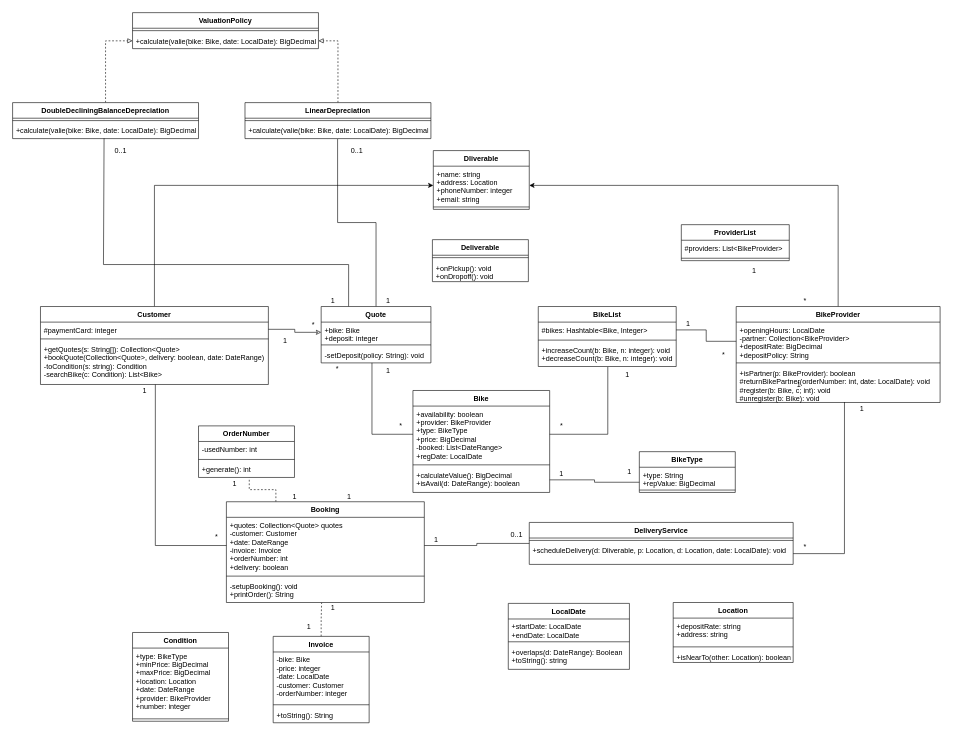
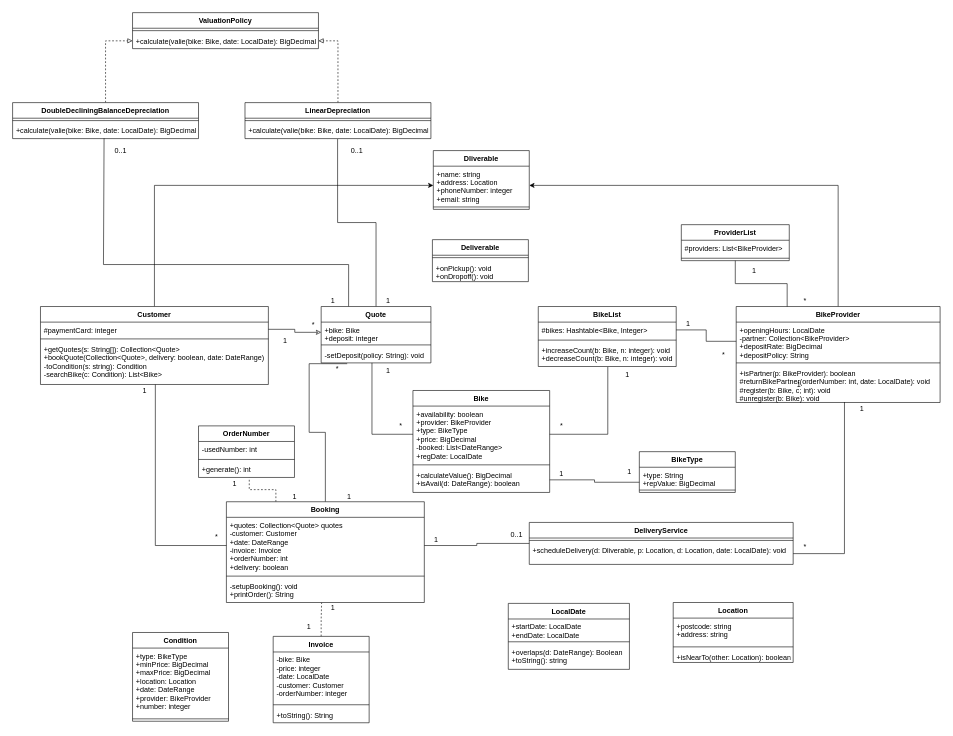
+ <mxCell id="68" style="edgeStyle=orthogonalEdgeStyle;rounded=0;orthogonalLoop=1;jettySize=auto;html=1;exitX=0.5;exitY=1;exitDx=0;exitDy=0;entryX=0.25;entryY=0;entryDx=0;entryDy=0;startArrow=none;startFill=0;endArrow=none;endFill=0;" edge="1" parent="1" source="69" target="11"><mxGeometry relative="1" as="geometry" /></mxCell>
+ <mxCell id="32" style="edgeStyle=orthogonalEdgeStyle;rounded=0;orthogonalLoop=1;jettySize=auto;html=1;exitX=0.5;exitY=0;exitDx=0;exitDy=0;entryX=0.237;entryY=1.051;entryDx=0;entryDy=0;entryPerimeter=0;startArrow=none;startFill=0;endArrow=none;endFill=0;" edge="1" parent="1" source="34" target="31"><mxGeometry relative="1" as="geometry" /></mxCell>
- <mxCell id="50" value="+depositRate: string&#10;+address: string" style="text;strokeColor=none;fillColor=none;align=left;verticalAlign=top;spacingLeft=4;spacingRight=4;overflow=hidden;rotatable=0;points=[[0,0.5],[1,0.5]];portConstraint=eastwest;" parent="49" vertex="1"><mxGeometry y="26" width="200" height="44" as="geometry" /></mxCell>
+ <mxCell id="50" value="+postcode: string&#10;+address: string" style="text;strokeColor=none;fillColor=none;align=left;verticalAlign=top;spacingLeft=4;spacingRight=4;overflow=hidden;rotatable=0;points=[[0,0.5],[1,0.5]];portConstraint=eastwest;" parent="49" vertex="1"><mxGeometry y="26" width="200" height="44" as="geometry" /></mxCell>
